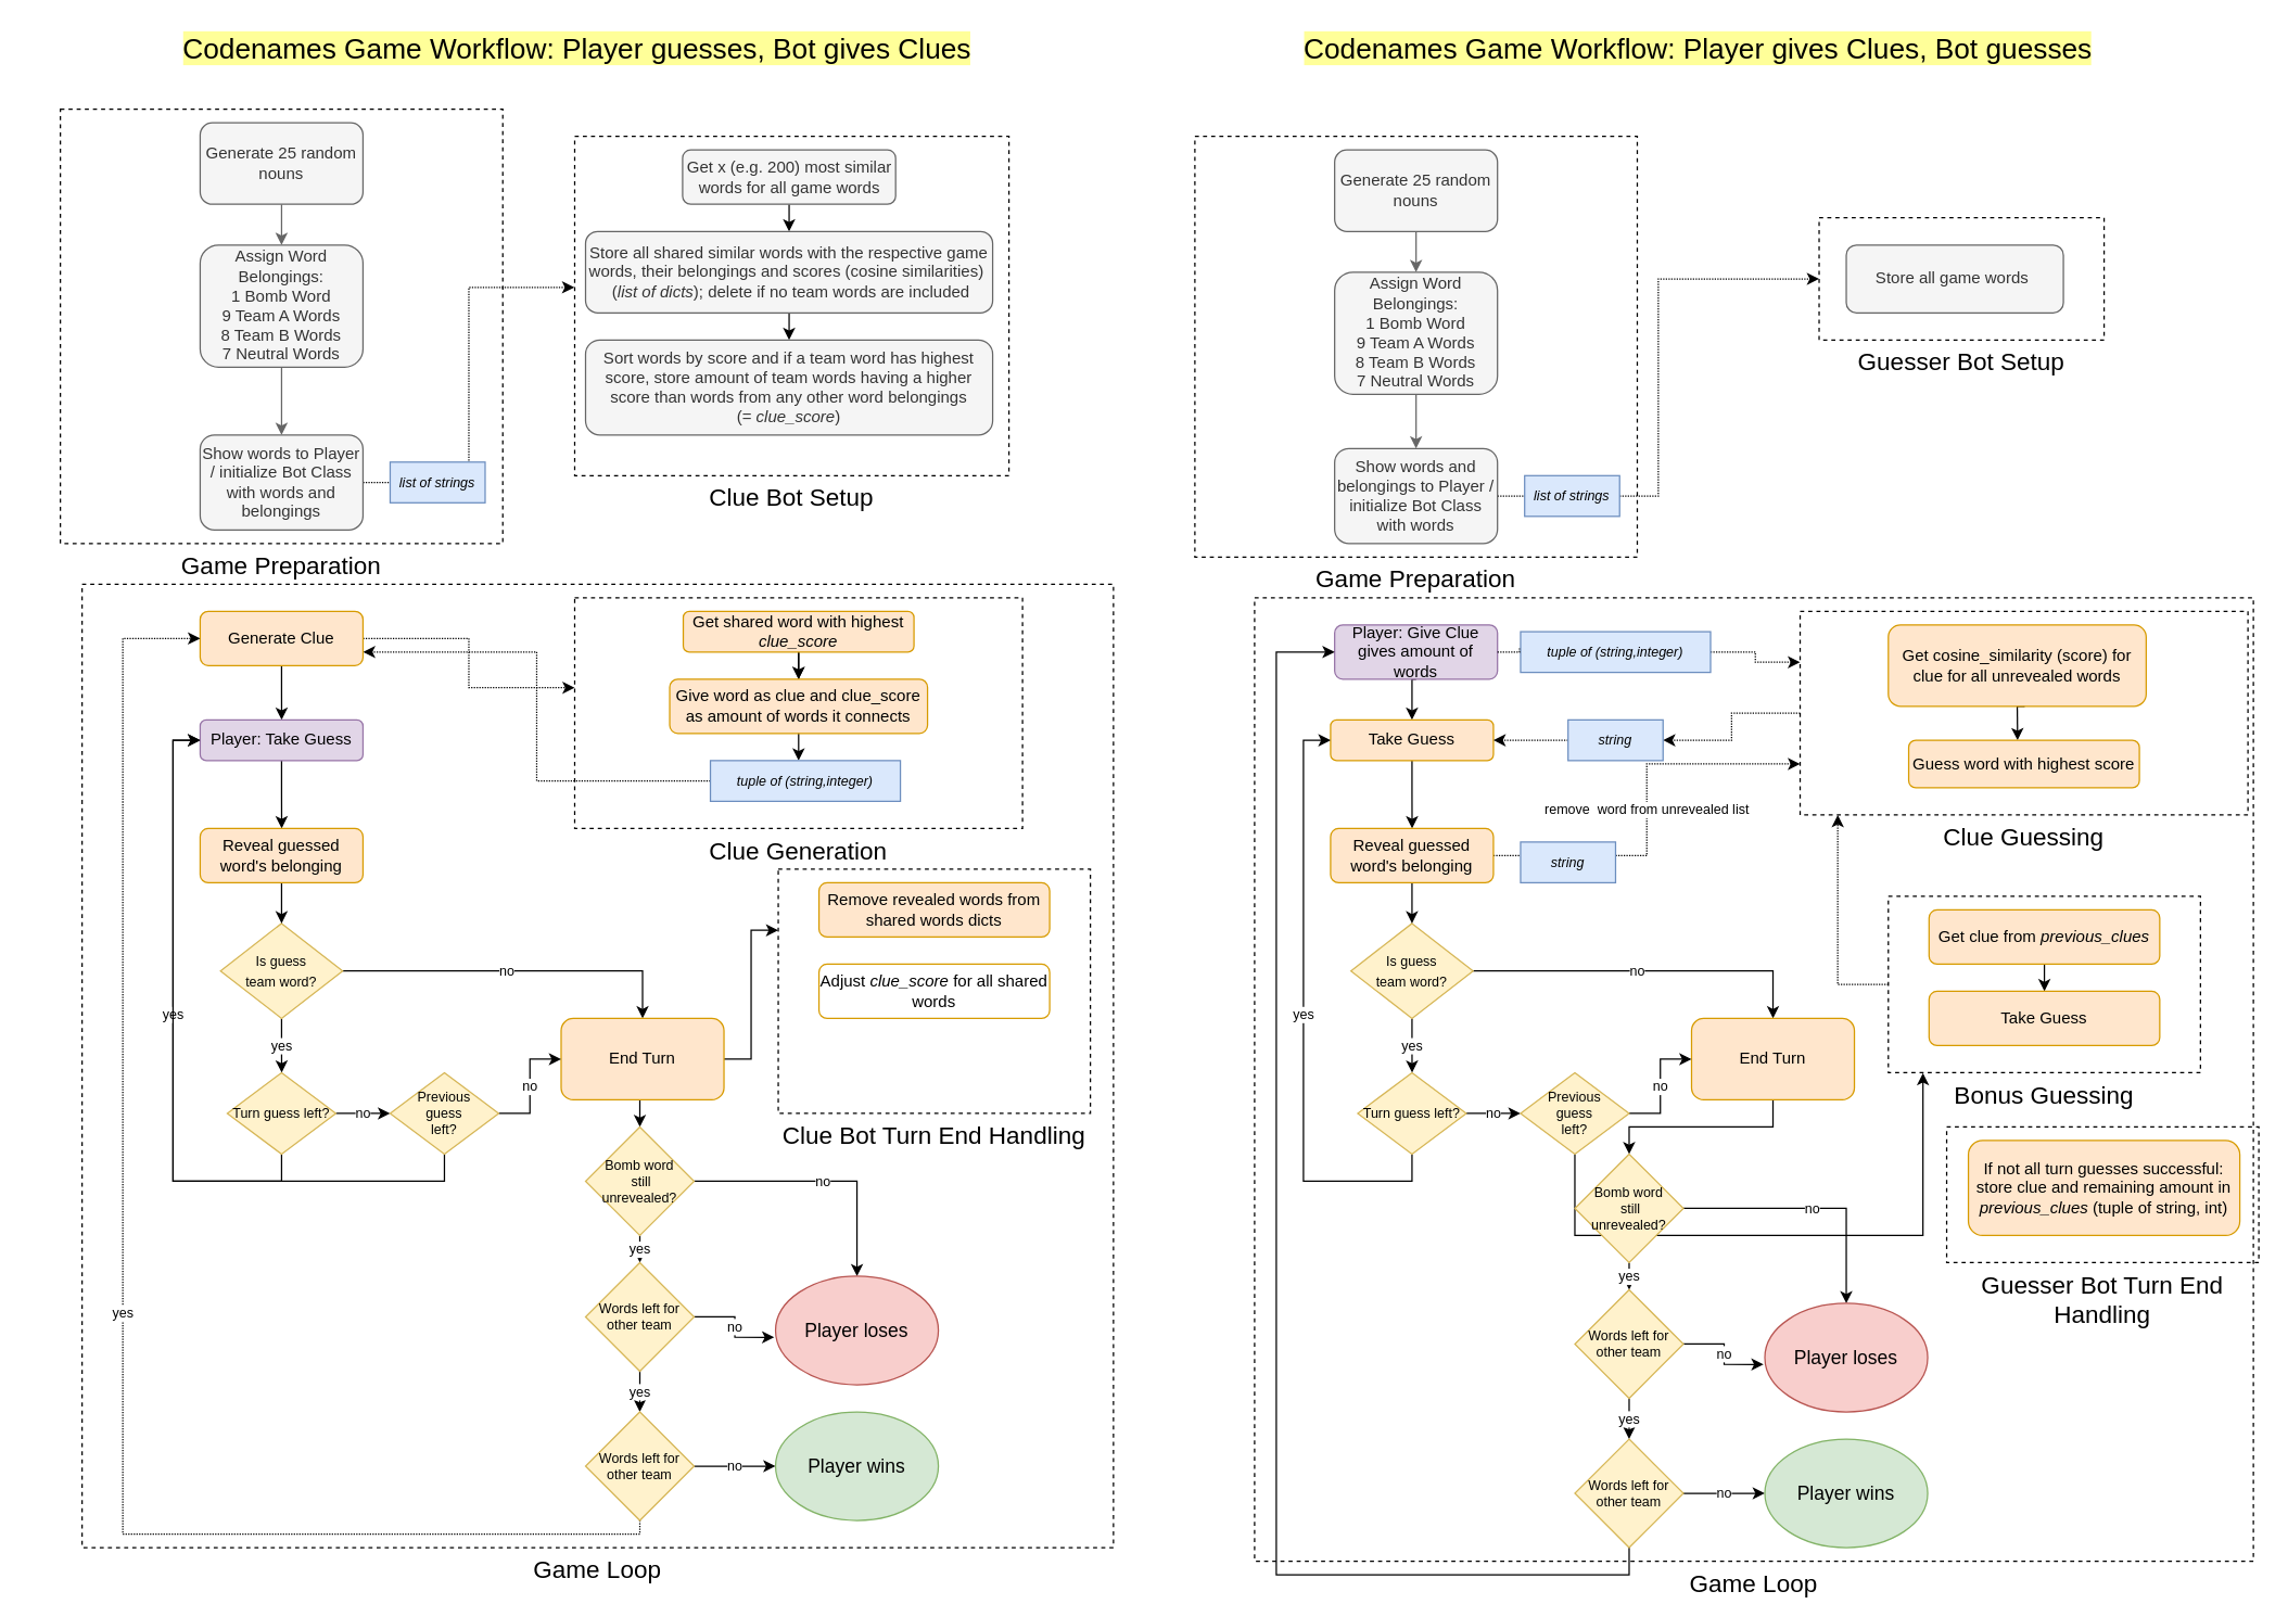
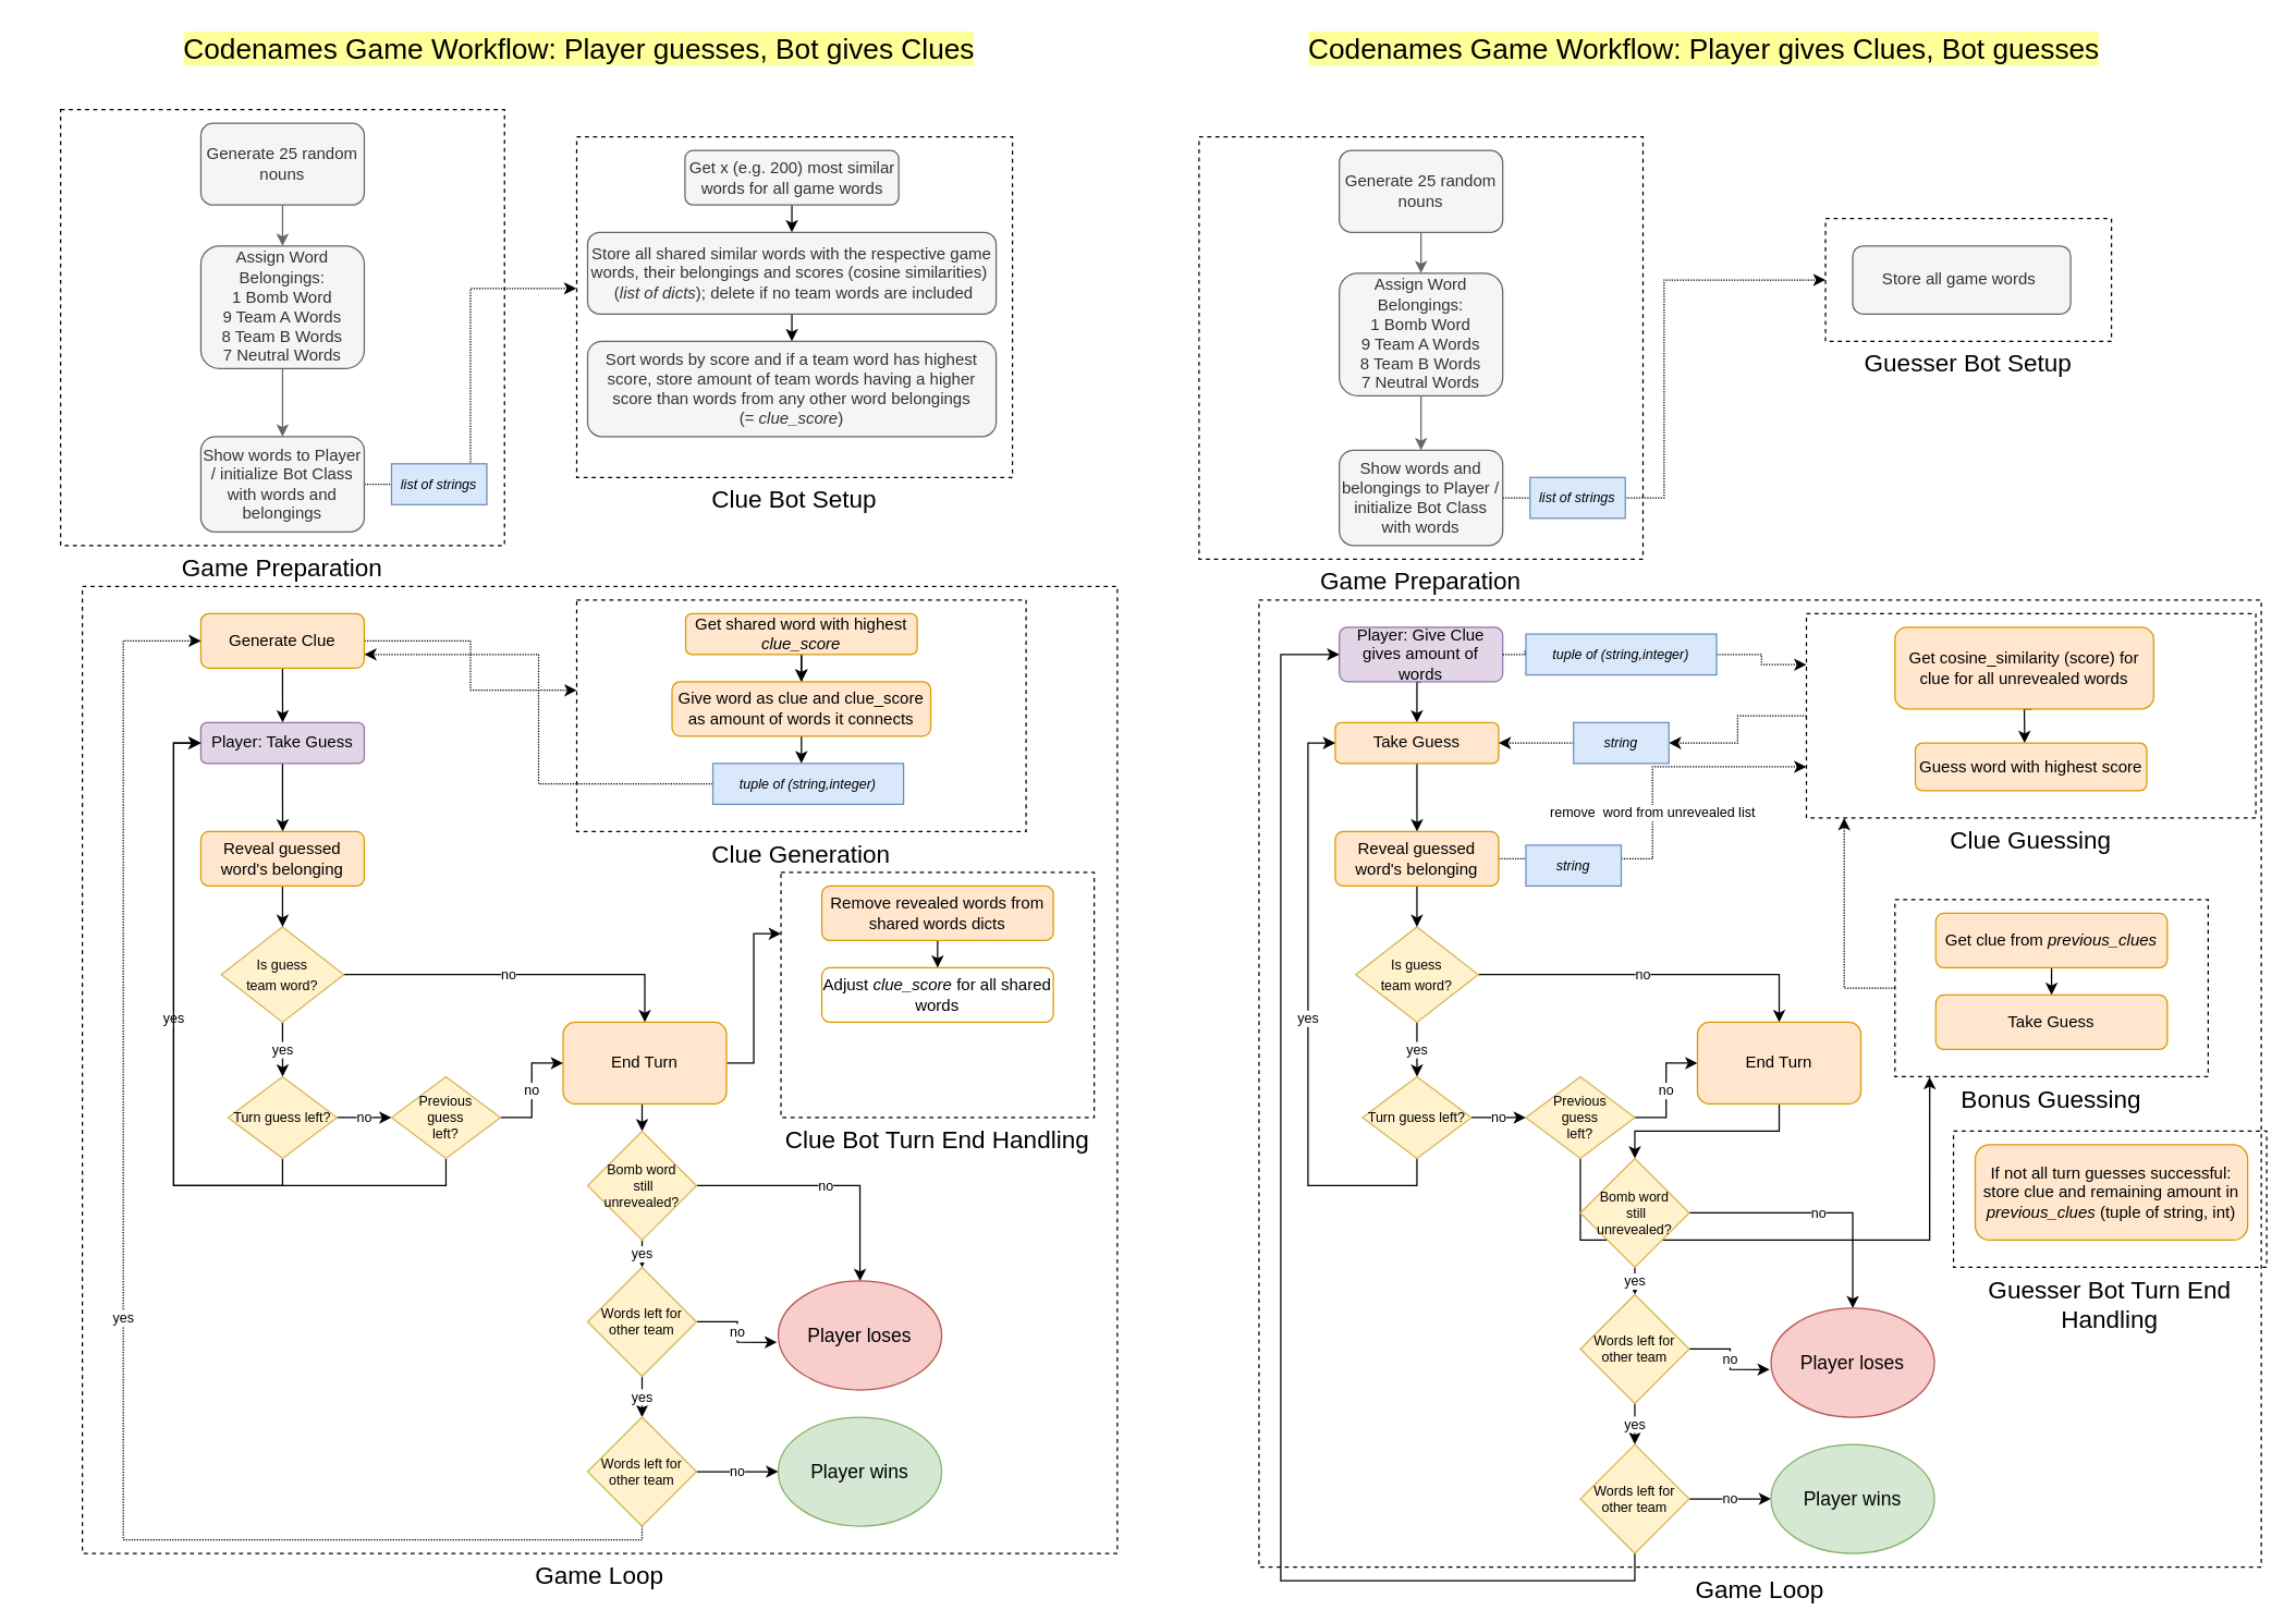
+ <mxCell id="47" style="edgeStyle=orthogonalEdgeStyle;rounded=0;orthogonalLoop=1;jettySize=auto;html=1;exitX=0.5;exitY=1;exitDx=0;exitDy=0;entryX=0.5;entryY=0;entryDx=0;entryDy=0;fontSize=10;strokeWidth=1;" edge="1" parent="1" source="48" target="49"><mxGeometry relative="1" as="geometry" /></mxCell>
